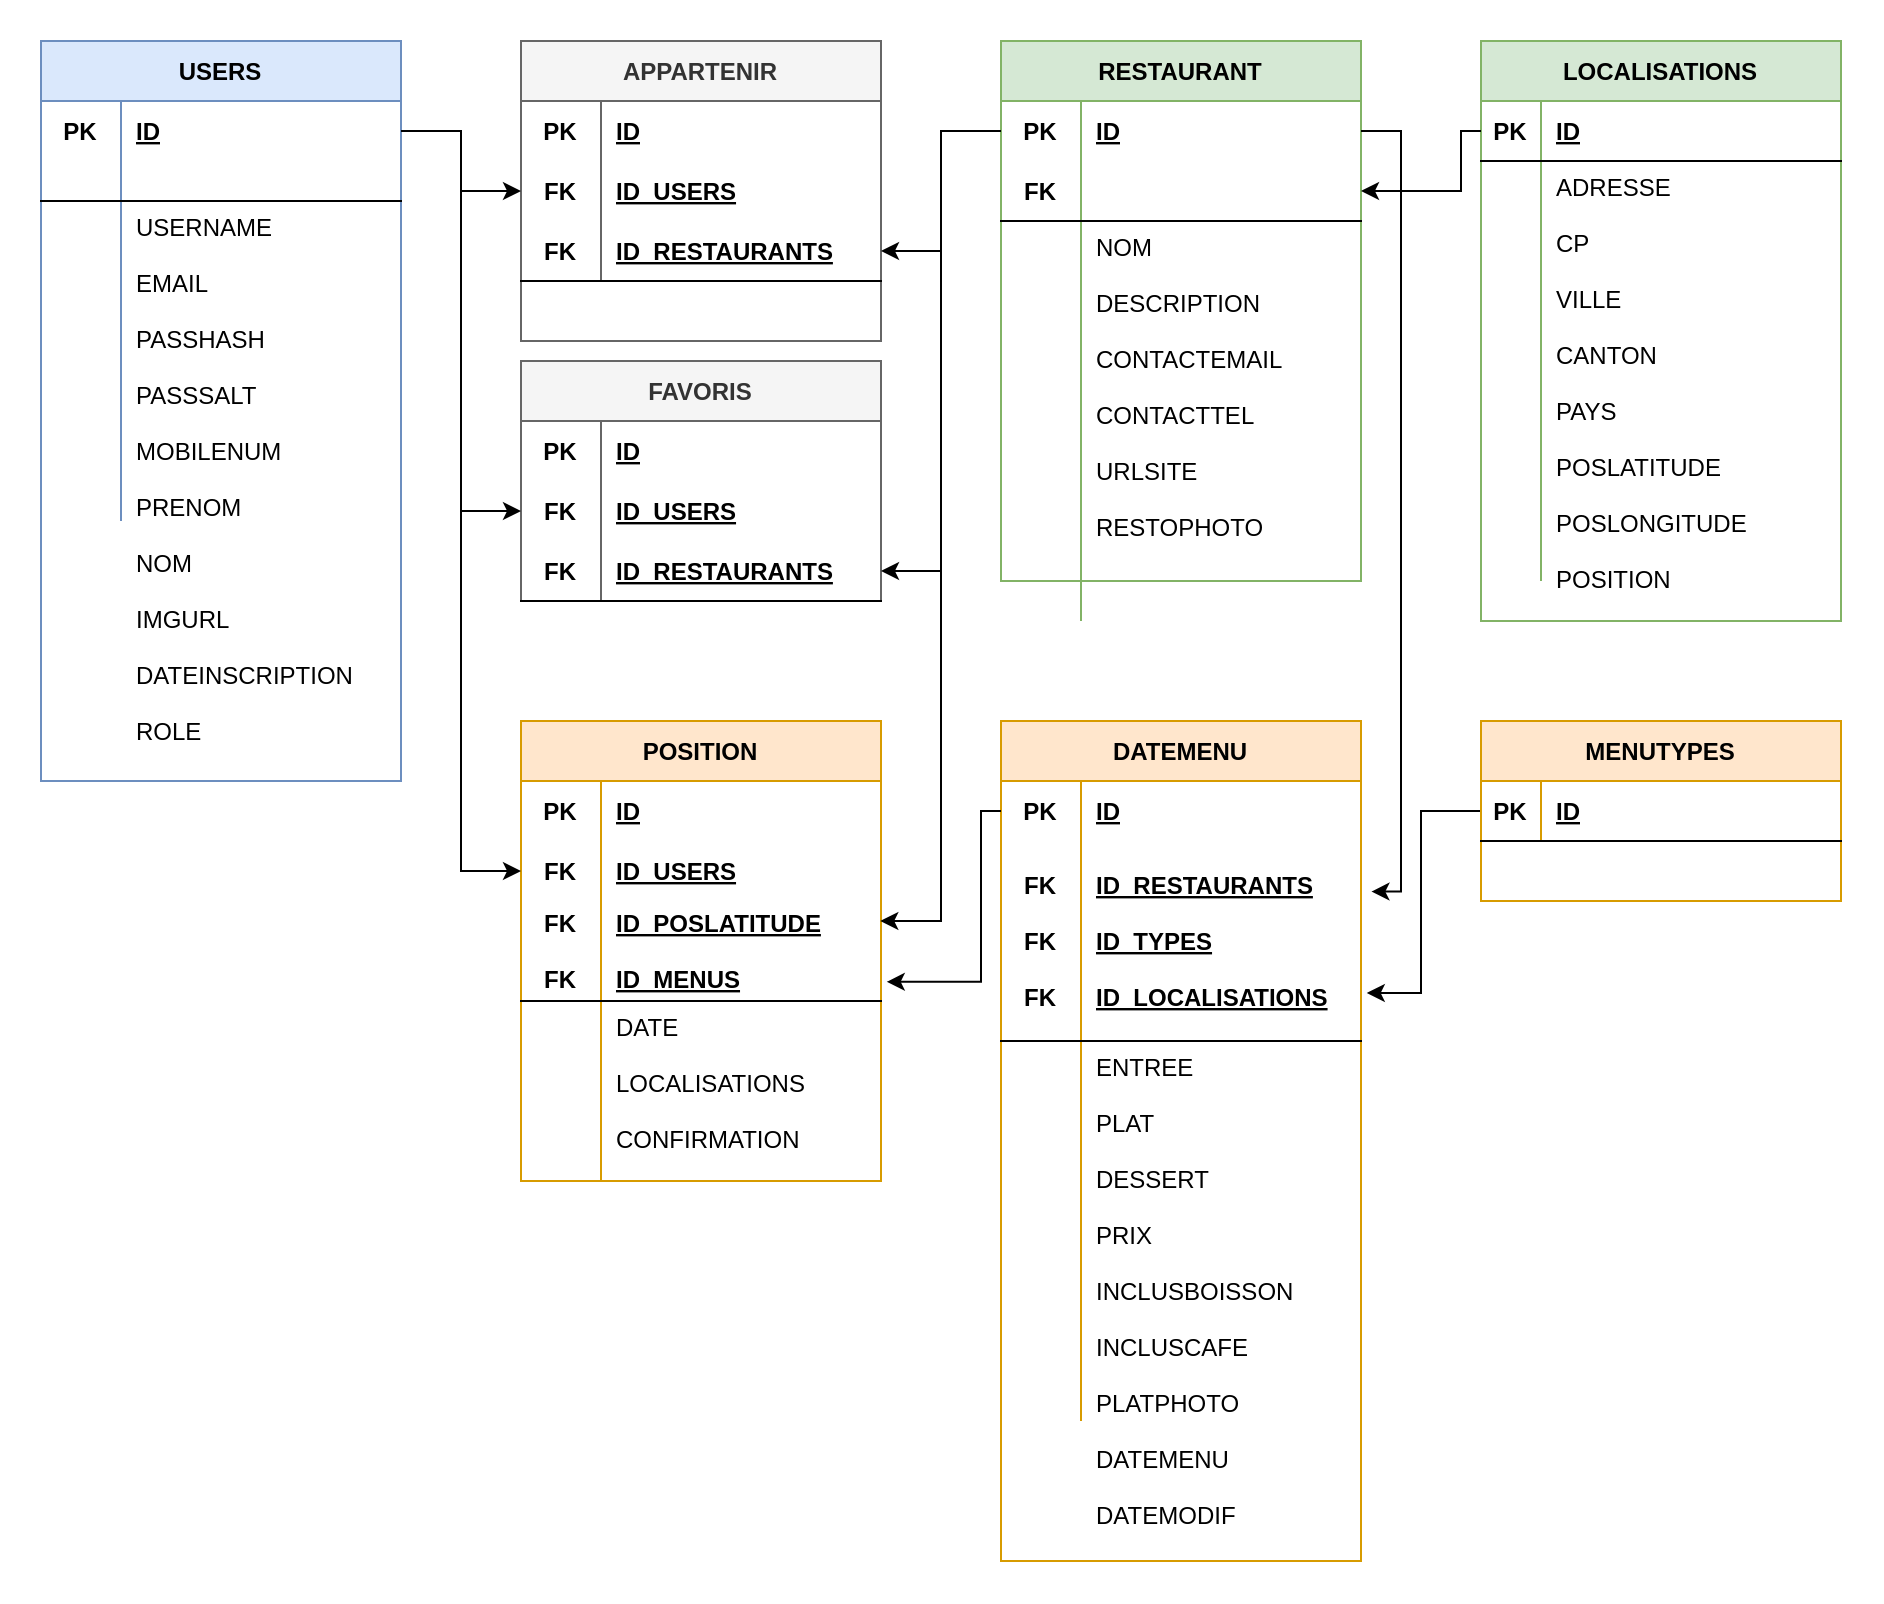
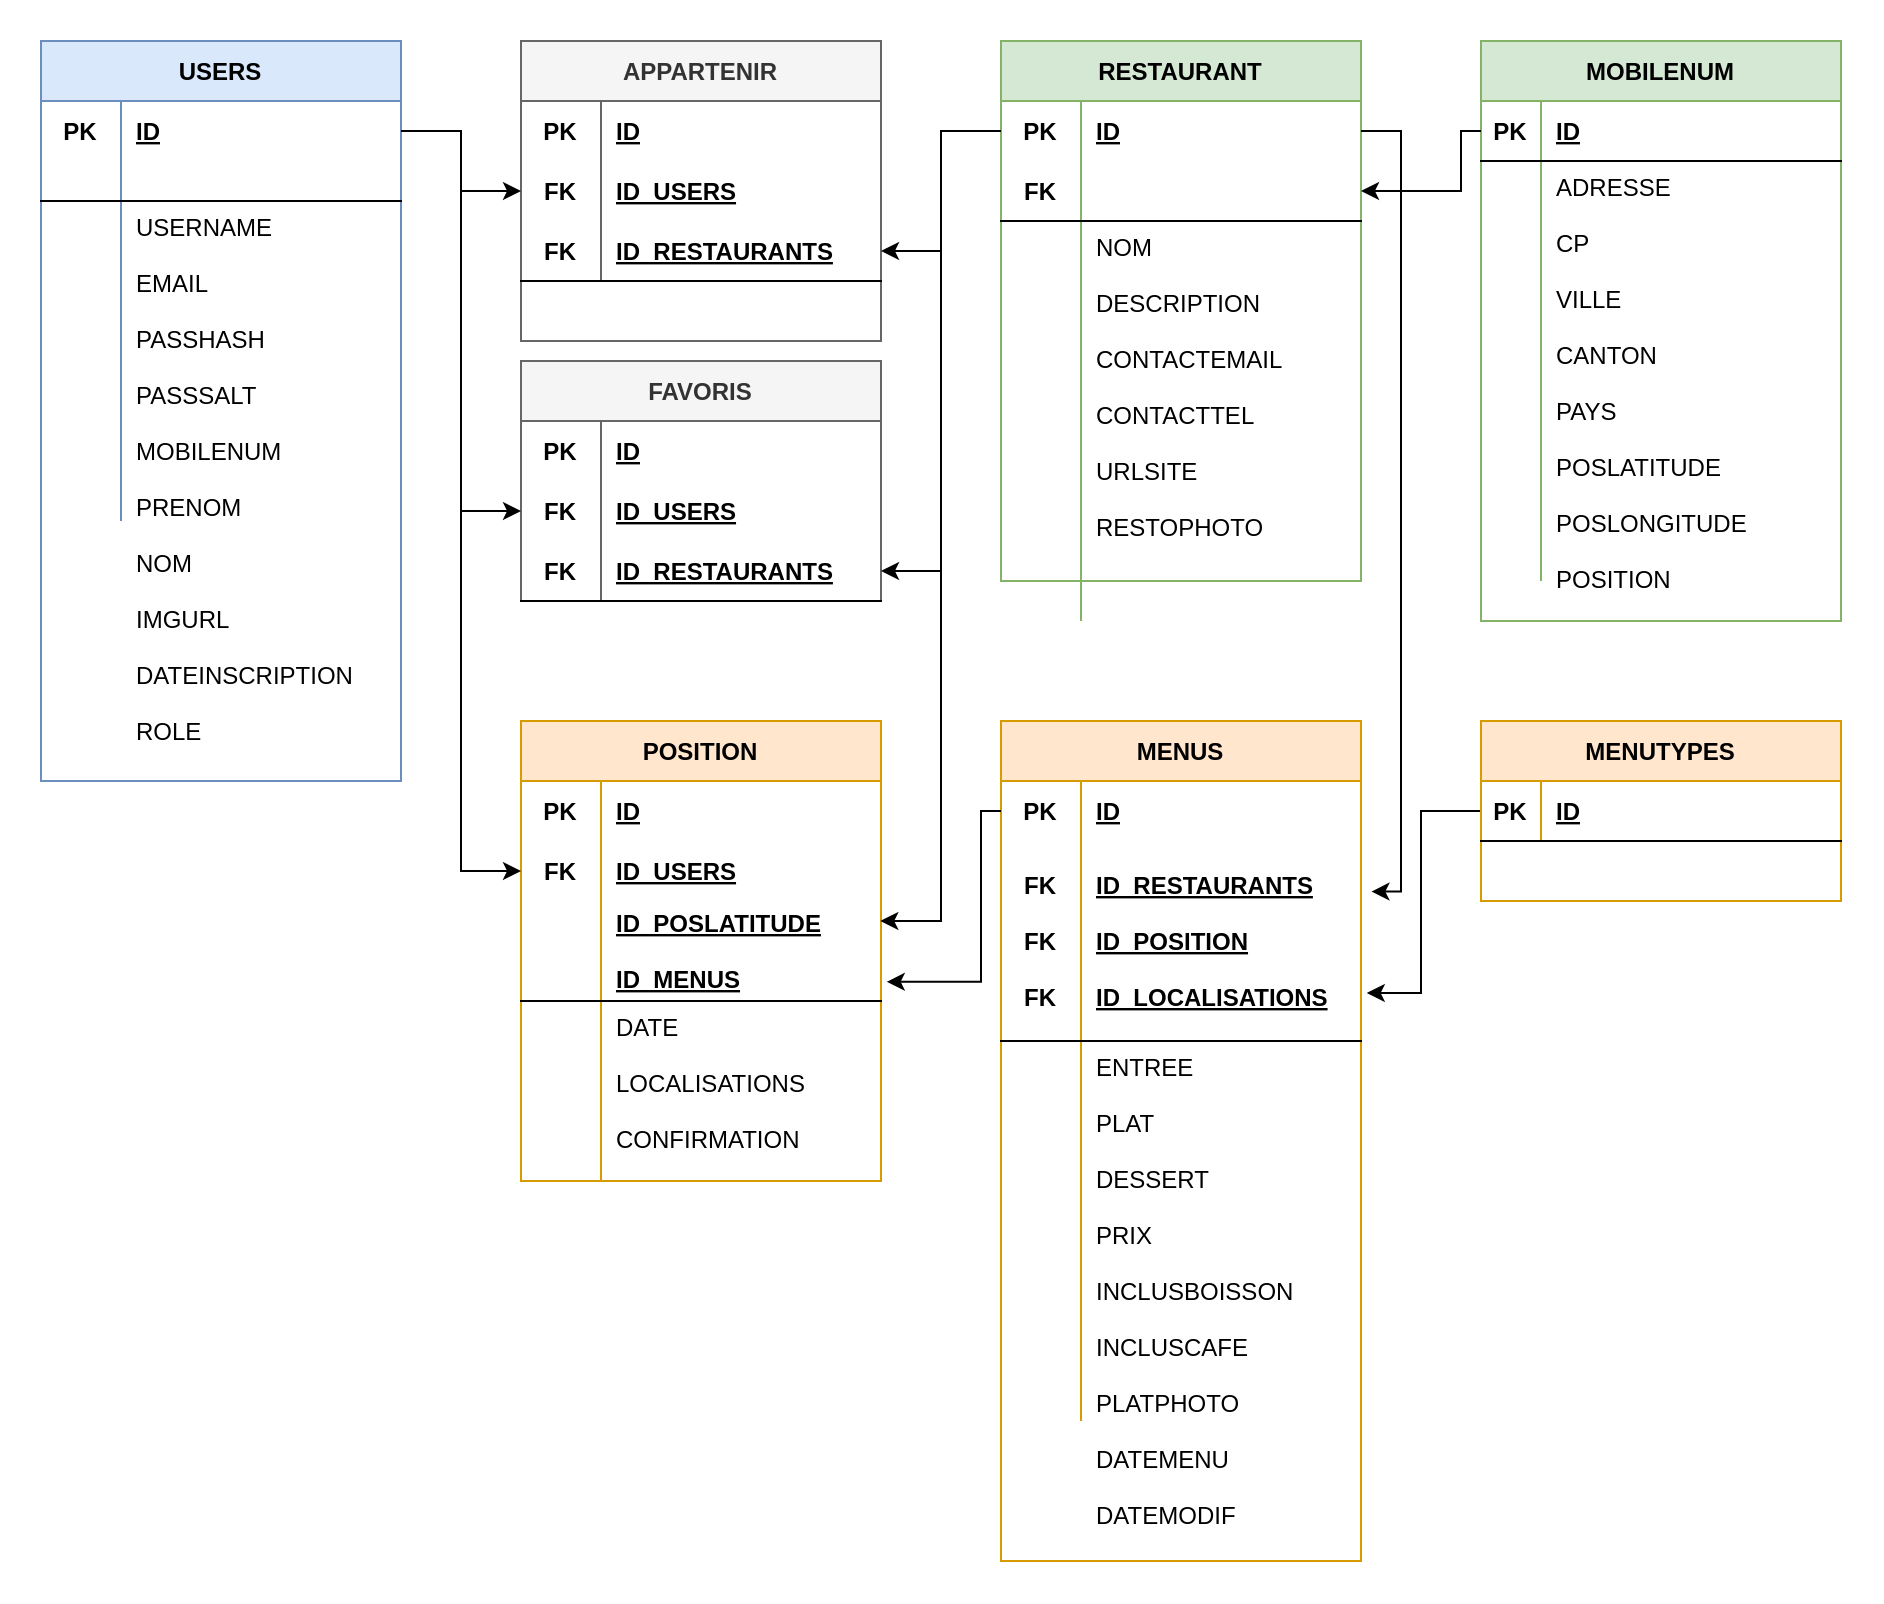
- <mxCell id="45" value="LOCALISATIONS" style="shape=table;startSize=30;container=1;collapsible=1;childLayout=tableLayout;fixedRows=1;rowLines=0;fontStyle=1;align=center;resizeLast=1;fillColor=#d5e8d4;strokeColor=#82b366;" parent="1" vertex="1"><mxGeometry x="740" y="20" width="180" height="290" as="geometry" /></mxCell>
+ <mxCell id="45" value="MOBILENUM" style="shape=table;startSize=30;container=1;collapsible=1;childLayout=tableLayout;fixedRows=1;rowLines=0;fontStyle=1;align=center;resizeLast=1;fillColor=#d5e8d4;strokeColor=#82b366;" parent="1" vertex="1"><mxGeometry x="740" y="20" width="180" height="290" as="geometry" /></mxCell>
- <mxCell id="55" value="DATEMENU" style="shape=table;startSize=30;container=1;collapsible=1;childLayout=tableLayout;fixedRows=1;rowLines=0;fontStyle=1;align=center;resizeLast=1;fillColor=#ffe6cc;strokeColor=#d79b00;" parent="1" vertex="1"><mxGeometry x="500" y="360" width="180" height="420" as="geometry" /></mxCell>
+ <mxCell id="55" value="MENUS" style="shape=table;startSize=30;container=1;collapsible=1;childLayout=tableLayout;fixedRows=1;rowLines=0;fontStyle=1;align=center;resizeLast=1;fillColor=#ffe6cc;strokeColor=#d79b00;" parent="1" vertex="1"><mxGeometry x="500" y="360" width="180" height="420" as="geometry" /></mxCell>
- <mxCell id="61" value="ID_RESTAURANTS&#10;&#10;ID_TYPES&#10;&#10;ID_LOCALISATIONS" style="shape=partialRectangle;connectable=0;fillColor=none;top=0;left=0;bottom=0;right=0;align=left;spacingLeft=6;fontStyle=5;overflow=hidden;" parent="59" vertex="1"><mxGeometry x="40" width="140" height="100" as="geometry"><mxRectangle width="140" height="60" as="alternateBounds" /></mxGeometry></mxCell>
+ <mxCell id="61" value="ID_RESTAURANTS&#10;&#10;ID_POSITION&#10;&#10;ID_LOCALISATIONS" style="shape=partialRectangle;connectable=0;fillColor=none;top=0;left=0;bottom=0;right=0;align=left;spacingLeft=6;fontStyle=5;overflow=hidden;" parent="59" vertex="1"><mxGeometry x="40" width="140" height="100" as="geometry"><mxRectangle width="140" height="60" as="alternateBounds" /></mxGeometry></mxCell>
- <mxCell id="73" value="FK&#10;&#10;FK" style="shape=partialRectangle;connectable=0;fillColor=none;top=0;left=0;bottom=0;right=0;fontStyle=1;overflow=hidden;" parent="72" vertex="1"><mxGeometry width="40" height="50" as="geometry"><mxRectangle width="40" height="50" as="alternateBounds" /></mxGeometry></mxCell>
